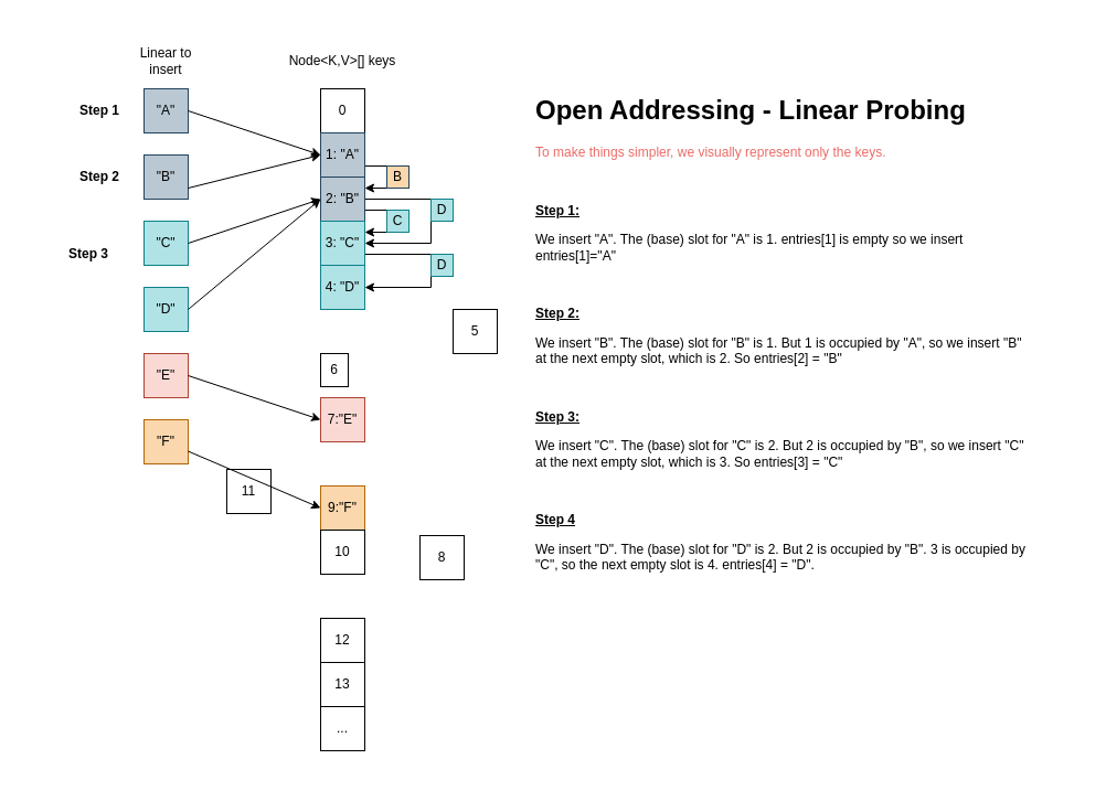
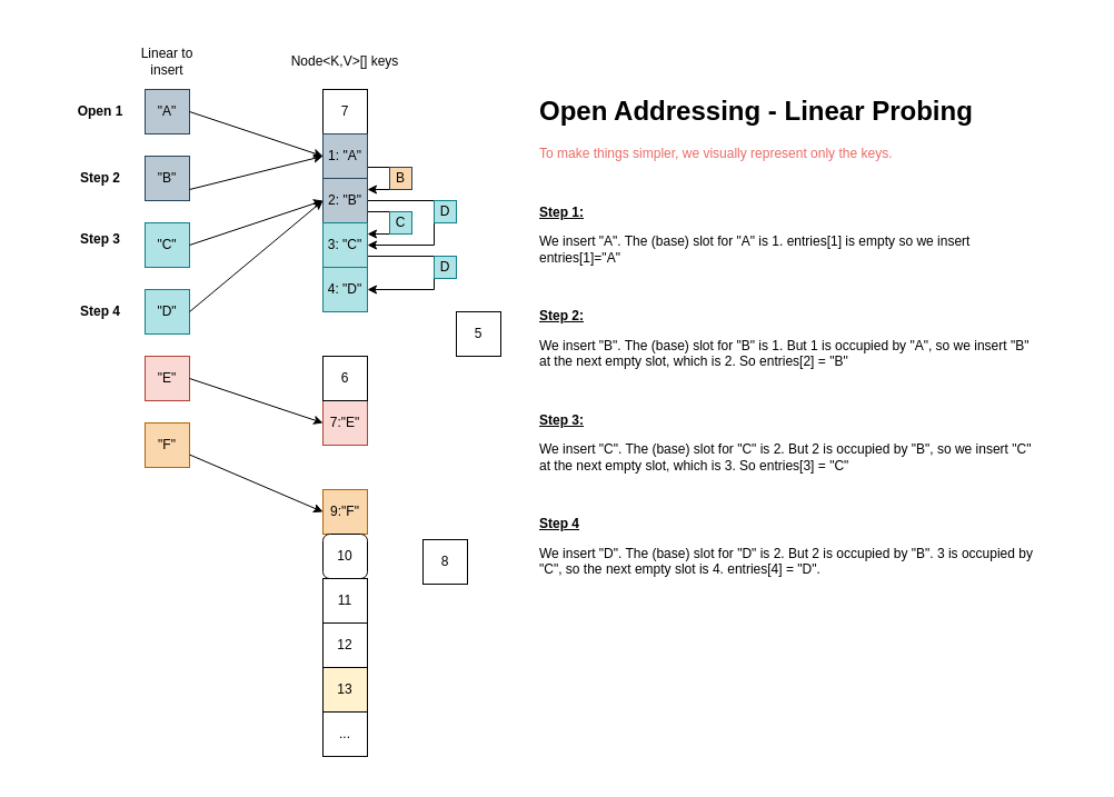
- <mxCell id="40" value="Step 1" style="text;html=1;strokeColor=none;fillColor=none;align=center;verticalAlign=middle;whiteSpace=wrap;rounded=0;fontStyle=1" vertex="1" parent="1"><mxGeometry x="60" y="85" width="60" height="30" as="geometry" /></mxCell>
+ <mxCell id="40" value="Open 1" style="text;html=1;strokeColor=none;fillColor=none;align=center;verticalAlign=middle;whiteSpace=wrap;rounded=0;fontStyle=1" vertex="1" parent="1"><mxGeometry x="60" y="85" width="60" height="30" as="geometry" /></mxCell>
- <mxCell id="3" value="0" style="rounded=0;whiteSpace=wrap;html=1;" vertex="1" parent="1"><mxGeometry x="290" y="80" width="40" height="40" as="geometry" /></mxCell>
+ <mxCell id="3" value="7" style="rounded=0;whiteSpace=wrap;html=1;" vertex="1" parent="1"><mxGeometry x="290" y="80" width="40" height="40" as="geometry" /></mxCell>
- <mxCell id="42" value="Step 3" style="text;html=1;strokeColor=none;fillColor=none;align=center;verticalAlign=middle;whiteSpace=wrap;rounded=0;fontStyle=1" vertex="1" parent="1"><mxGeometry x="50" y="215" width="60" height="30" as="geometry" /></mxCell>
+ <mxCell id="42" value="Step 3" style="text;html=1;strokeColor=none;fillColor=none;align=center;verticalAlign=middle;whiteSpace=wrap;rounded=0;fontStyle=1" vertex="1" parent="1"><mxGeometry x="60" y="200" width="60" height="30" as="geometry" /></mxCell>
+ <mxCell id="43" value="Step 4" style="text;html=1;strokeColor=none;fillColor=none;align=center;verticalAlign=middle;whiteSpace=wrap;rounded=0;fontStyle=1" vertex="1" parent="1"><mxGeometry x="60" y="265" width="60" height="30" as="geometry" /></mxCell>
- <mxCell id="16" value="6" style="rounded=0;whiteSpace=wrap;html=1;" vertex="1" parent="1"><mxGeometry x="290" y="320" width="25" height="30" as="geometry" /></mxCell>
+ <mxCell id="16" value="6" style="rounded=0;whiteSpace=wrap;html=1;" vertex="1" parent="1"><mxGeometry x="290" y="320" width="40" height="40" as="geometry" /></mxCell>
- <mxCell id="21" value="11" style="rounded=0;whiteSpace=wrap;html=1;" vertex="1" parent="1"><mxGeometry x="205" y="425" width="40" height="40" as="geometry" /></mxCell>
+ <mxCell id="21" value="11" style="rounded=0;whiteSpace=wrap;html=1;" vertex="1" parent="1"><mxGeometry x="290" y="520" width="40" height="40" as="geometry" /></mxCell>
- <mxCell id="17" value="10" style="rounded=0;whiteSpace=wrap;html=1;" vertex="1" parent="1"><mxGeometry x="290" y="480" width="40" height="40" as="geometry" /></mxCell>
+ <mxCell id="17" value="10" style="whiteSpace=wrap;html=1;rounded=1;" vertex="1" parent="1"><mxGeometry x="290" y="480" width="40" height="40" as="geometry" /></mxCell>
- <mxCell id="19" value="13" style="rounded=0;whiteSpace=wrap;html=1;" vertex="1" parent="1"><mxGeometry x="290" y="600" width="40" height="40" as="geometry" /></mxCell>
+ <mxCell id="19" value="13" style="rounded=0;whiteSpace=wrap;html=1;fillColor=#fff2cc;" vertex="1" parent="1"><mxGeometry x="290" y="600" width="40" height="40" as="geometry" /></mxCell>
